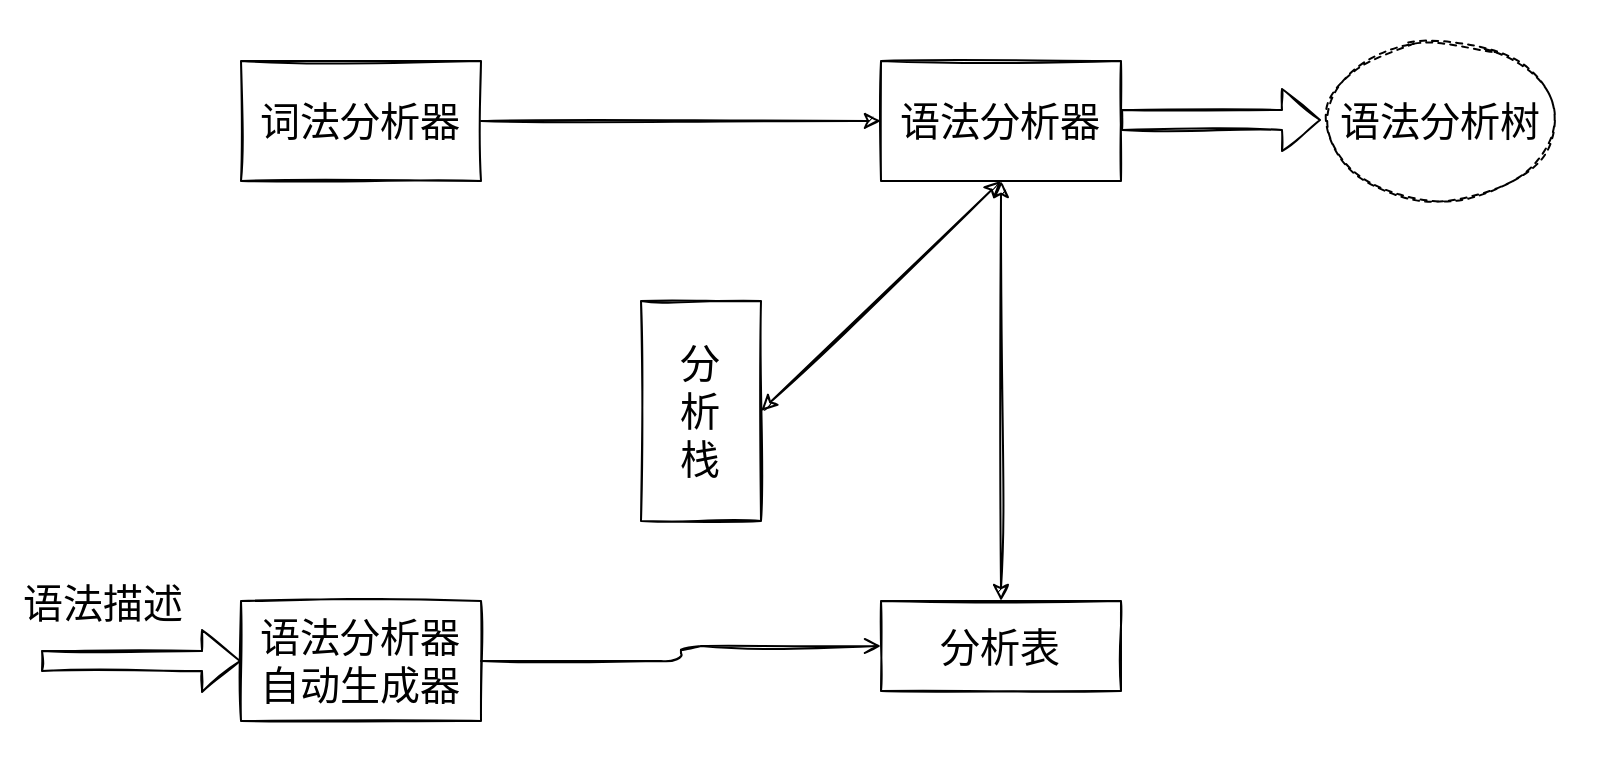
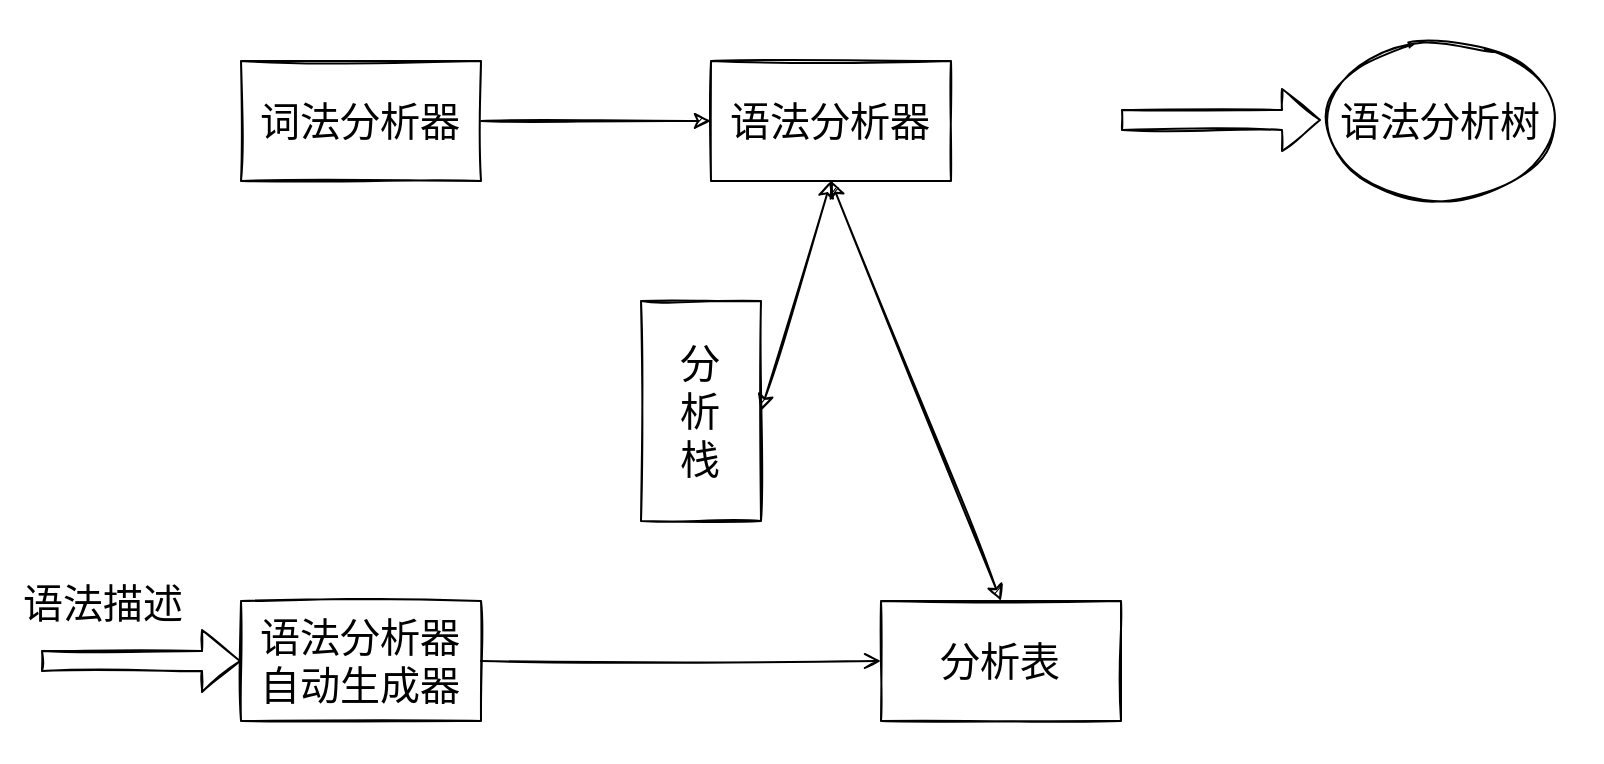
- <mxCell id="4" value="&lt;font style=&quot;font-size: 20px&quot;&gt;语法分析器&lt;/font&gt;" style="whiteSpace=wrap;html=1;sketch=1;" parent="2" vertex="1"><mxGeometry x="420" y="10" width="120" height="60" as="geometry" /></mxCell>
+ <mxCell id="4" value="&lt;font style=&quot;font-size: 20px&quot;&gt;语法分析器&lt;/font&gt;" style="whiteSpace=wrap;html=1;sketch=1;" parent="2" vertex="1"><mxGeometry x="335" y="10" width="120" height="60" as="geometry" /></mxCell>
- <mxCell id="15" value="语法分析树" style="ellipse;whiteSpace=wrap;html=1;fontSize=20;sketch=1;dashed=1;" parent="2" vertex="1"><mxGeometry x="640" width="120" height="80" as="geometry" /></mxCell>
+ <mxCell id="15" value="语法分析树" style="ellipse;whiteSpace=wrap;html=1;fontSize=20;sketch=1;" parent="2" vertex="1"><mxGeometry x="640" width="120" height="80" as="geometry" /></mxCell>
- <mxCell id="8" value="&lt;font style=&quot;font-size: 20px&quot;&gt;分析表&lt;/font&gt;" style="whiteSpace=wrap;html=1;sketch=1;" parent="2" vertex="1"><mxGeometry x="420" y="280" width="120" height="45" as="geometry" /></mxCell>
+ <mxCell id="8" value="&lt;font style=&quot;font-size: 20px&quot;&gt;分析表&lt;/font&gt;" style="whiteSpace=wrap;html=1;sketch=1;" parent="2" vertex="1"><mxGeometry x="420" y="280" width="120" height="60" as="geometry" /></mxCell>
